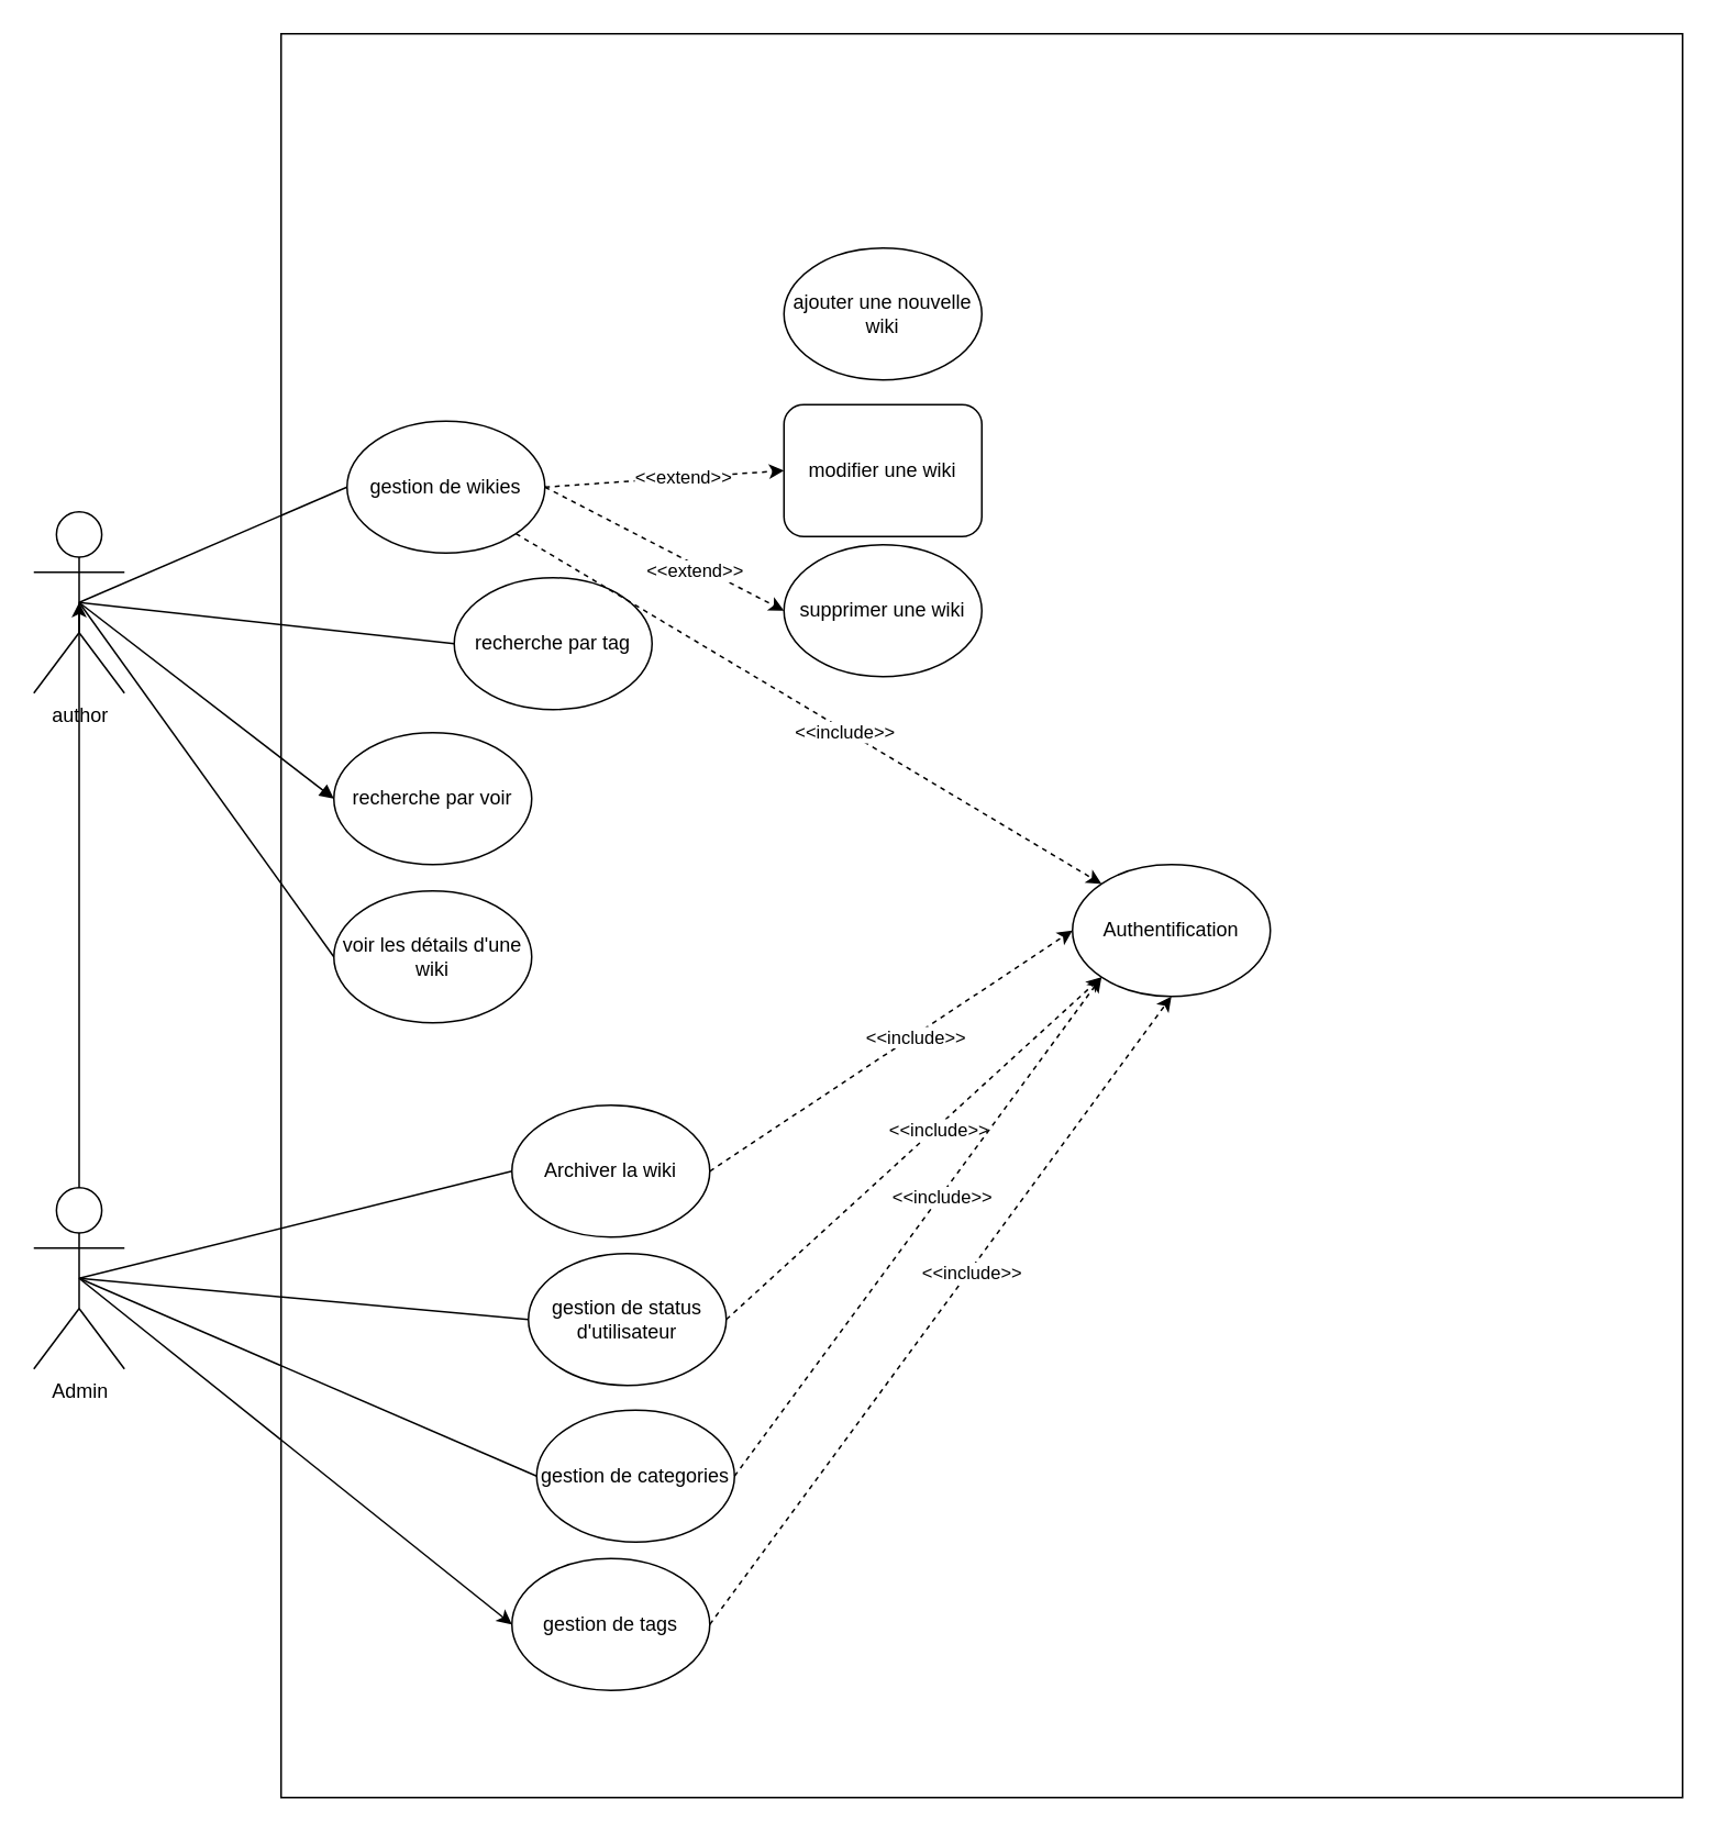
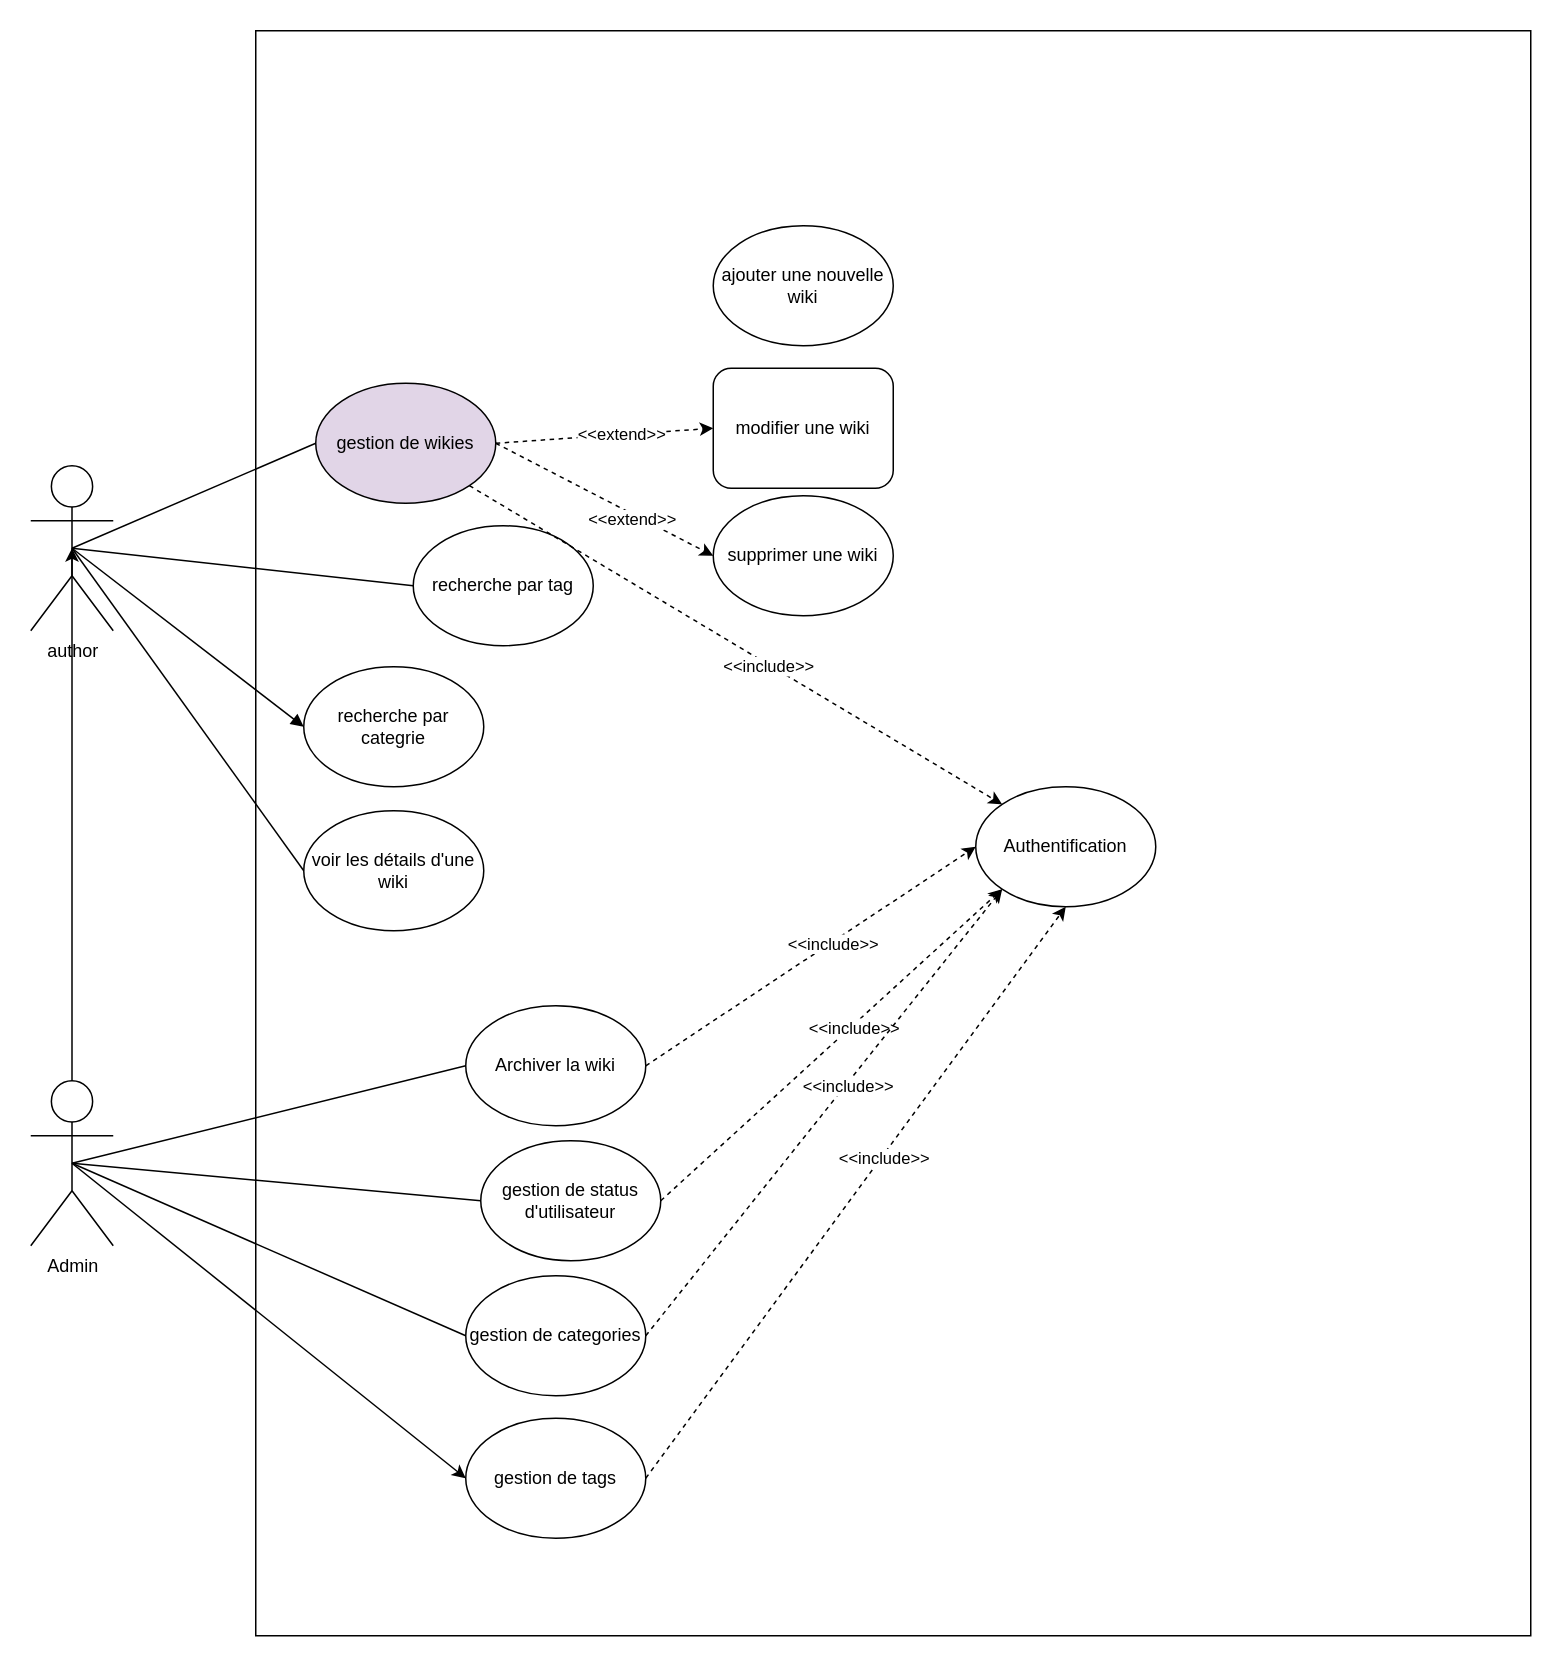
- <mxCell id="4" value="gestion de wikies" style="ellipse;whiteSpace=wrap;html=1;" parent="1" vertex="1"><mxGeometry x="210" y="255" width="120" height="80" as="geometry" /></mxCell>
+ <mxCell id="4" value="gestion de wikies" style="ellipse;whiteSpace=wrap;html=1;fillColor=#e1d5e7;" parent="1" vertex="1"><mxGeometry x="210" y="255" width="120" height="80" as="geometry" /></mxCell>
- <mxCell id="8" value="recherche par voir" style="ellipse;whiteSpace=wrap;html=1;" parent="1" vertex="1"><mxGeometry x="202" y="444" width="120" height="80" as="geometry" /></mxCell>
+ <mxCell id="8" value="recherche par categrie" style="ellipse;whiteSpace=wrap;html=1;" parent="1" vertex="1"><mxGeometry x="202" y="444" width="120" height="80" as="geometry" /></mxCell>
- <mxCell id="27" value="gestion de categories" style="ellipse;whiteSpace=wrap;html=1;" parent="1" vertex="1"><mxGeometry x="325" y="855" width="120" height="80" as="geometry" /></mxCell>
+ <mxCell id="27" value="gestion de categories" style="ellipse;whiteSpace=wrap;html=1;" parent="1" vertex="1"><mxGeometry x="310" y="850" width="120" height="80" as="geometry" /></mxCell>
